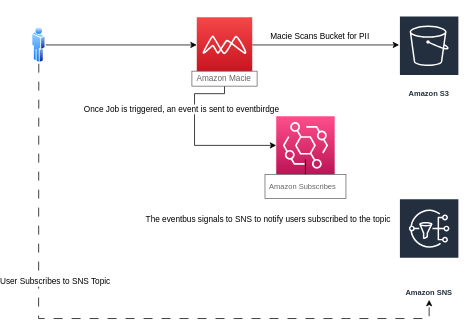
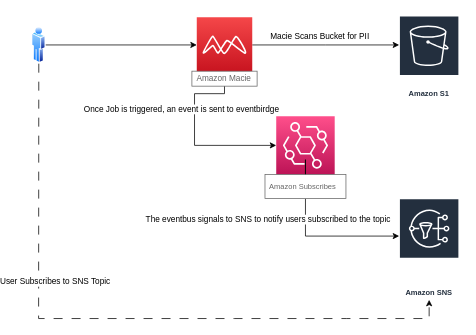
- <mxCell id="7" value="Amazon S3" style="sketch=0;outlineConnect=0;fontColor=#232F3E;gradientColor=none;strokeColor=#ffffff;fillColor=#232F3E;dashed=0;verticalLabelPosition=middle;verticalAlign=bottom;align=center;html=1;whiteSpace=wrap;fontSize=10;fontStyle=1;spacing=3;shape=mxgraph.aws4.productIcon;prIcon=mxgraph.aws4.s3;" vertex="1" parent="1"><mxGeometry x="510" y="20" width="80" height="114" as="geometry" /></mxCell>
+ <mxCell id="7" value="Amazon S1" style="sketch=0;outlineConnect=0;fontColor=#232F3E;gradientColor=none;strokeColor=#ffffff;fillColor=#232F3E;dashed=0;verticalLabelPosition=middle;verticalAlign=bottom;align=center;html=1;whiteSpace=wrap;fontSize=10;fontStyle=1;spacing=3;shape=mxgraph.aws4.productIcon;prIcon=mxgraph.aws4.s3;" vertex="1" parent="1"><mxGeometry x="510" y="20" width="80" height="114" as="geometry" /></mxCell>
+ <mxCell id="9" style="edgeStyle=orthogonalEdgeStyle;rounded=0;orthogonalLoop=1;jettySize=auto;html=1;startArrow=none;" edge="1" parent="1" source="16" target="8"><mxGeometry relative="1" as="geometry"><mxPoint x="385" y="324" as="targetPoint" /><Array as="points"><mxPoint x="385" y="314" /></Array></mxGeometry></mxCell>
